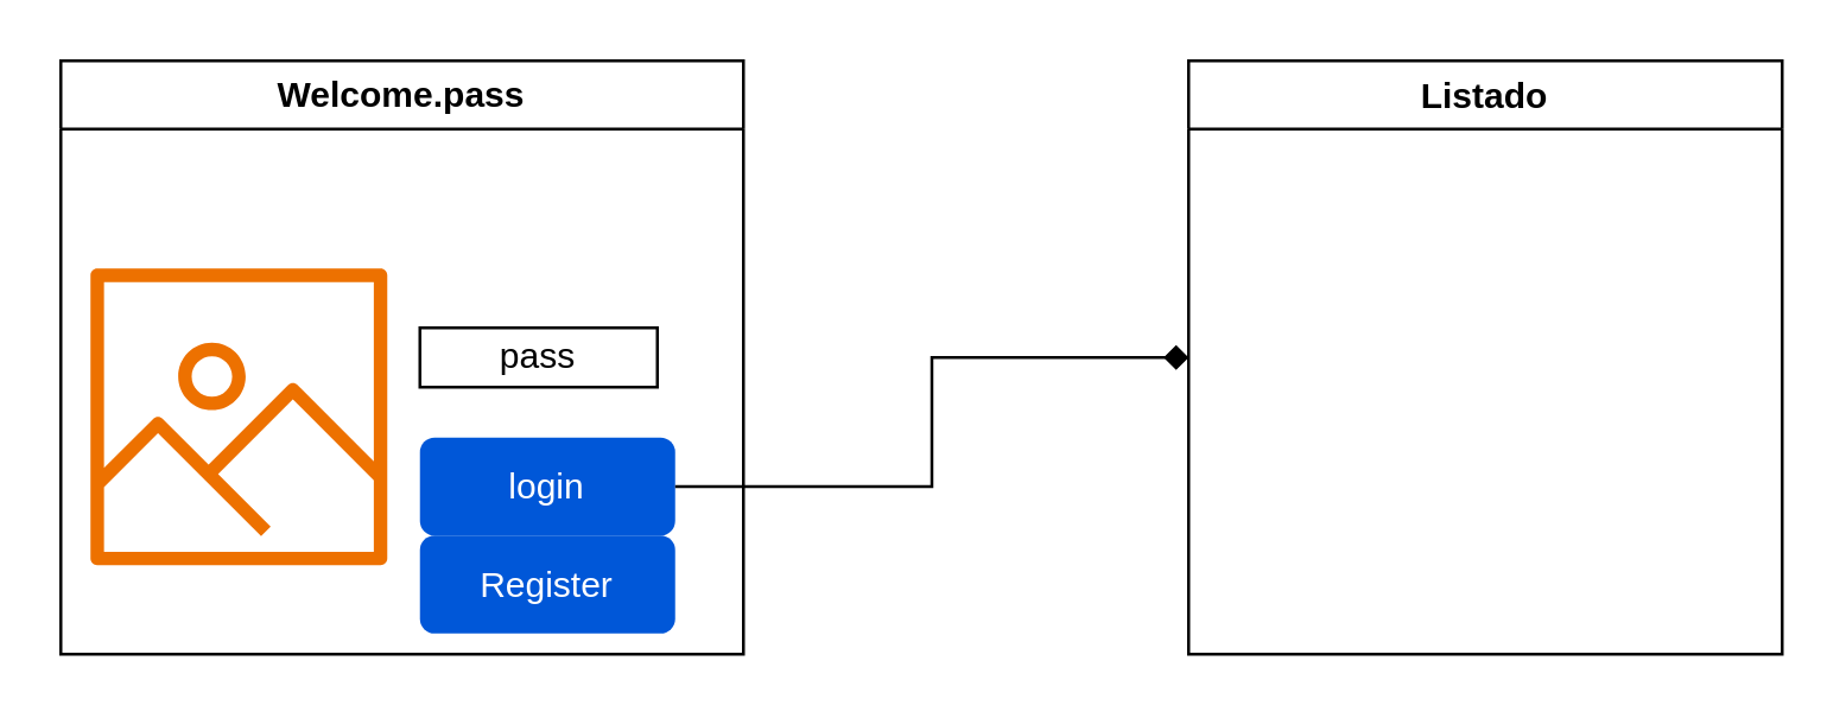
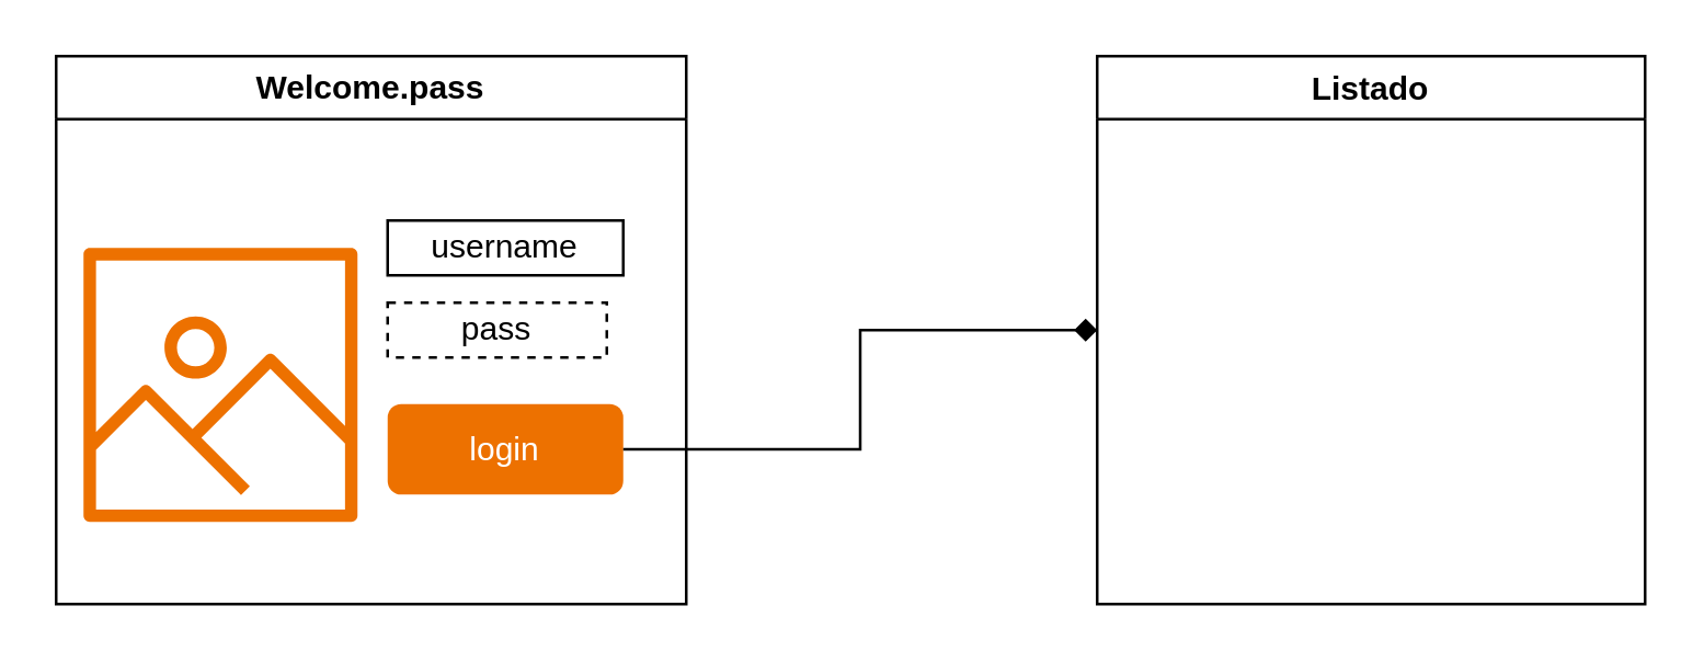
+ <mxCell id="6" value="username" style="whiteSpace=wrap;html=1;" vertex="1" parent="2"><mxGeometry x="121" y="60" width="86" height="20" as="geometry" /></mxCell>
- <mxCell id="5" value="pass" style="whiteSpace=wrap;html=1;" vertex="1" parent="2"><mxGeometry x="121" y="90" width="80" height="20" as="geometry" /></mxCell>
+ <mxCell id="5" value="pass" style="whiteSpace=wrap;html=1;dashed=1;" vertex="1" parent="2"><mxGeometry x="121" y="90" width="80" height="20" as="geometry" /></mxCell>
- <mxCell id="4" value="login" style="rounded=1;fillColor=#0057D8;strokeColor=none;html=1;whiteSpace=wrap;fontColor=#ffffff;align=center;verticalAlign=middle;fontStyle=0;fontSize=12;sketch=0;" vertex="1" parent="2"><mxGeometry x="121" y="127" width="86" height="33" as="geometry" /></mxCell>
+ <mxCell id="4" value="login" style="rounded=1;fillColor=#ed7100;strokeColor=none;html=1;whiteSpace=wrap;fontColor=#ffffff;align=center;verticalAlign=middle;fontStyle=0;fontSize=12;sketch=0;" vertex="1" parent="2"><mxGeometry x="121" y="127" width="86" height="33" as="geometry" /></mxCell>
- <mxCell id="3" value="Register" style="rounded=1;fillColor=#0057D8;strokeColor=none;html=1;whiteSpace=wrap;fontColor=#ffffff;align=center;verticalAlign=middle;fontStyle=0;fontSize=12;sketch=0;" vertex="1" parent="2"><mxGeometry x="121" y="160" width="86" height="33" as="geometry" /></mxCell>
